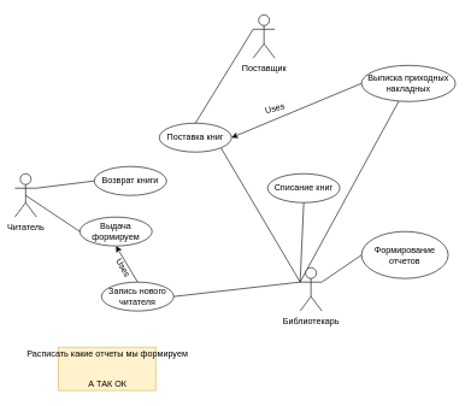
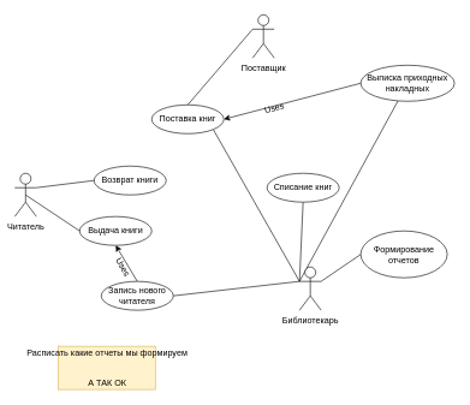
- <mxCell id="8" value="Поставка книг" style="ellipse;whiteSpace=wrap;html=1;" vertex="1" parent="1"><mxGeometry x="220" y="170" width="100" height="40" as="geometry" /></mxCell>
+ <mxCell id="8" value="Поставка книг" style="ellipse;whiteSpace=wrap;html=1;" vertex="1" parent="1"><mxGeometry x="210" y="145" width="100" height="40" as="geometry" /></mxCell>
- <mxCell id="6" value="Выдача формируем" style="ellipse;whiteSpace=wrap;html=1;" vertex="1" parent="1"><mxGeometry x="110" y="300" width="100" height="40" as="geometry" /></mxCell>
+ <mxCell id="6" value="Выдача книги" style="ellipse;whiteSpace=wrap;html=1;" vertex="1" parent="1"><mxGeometry x="110" y="300" width="100" height="40" as="geometry" /></mxCell>
